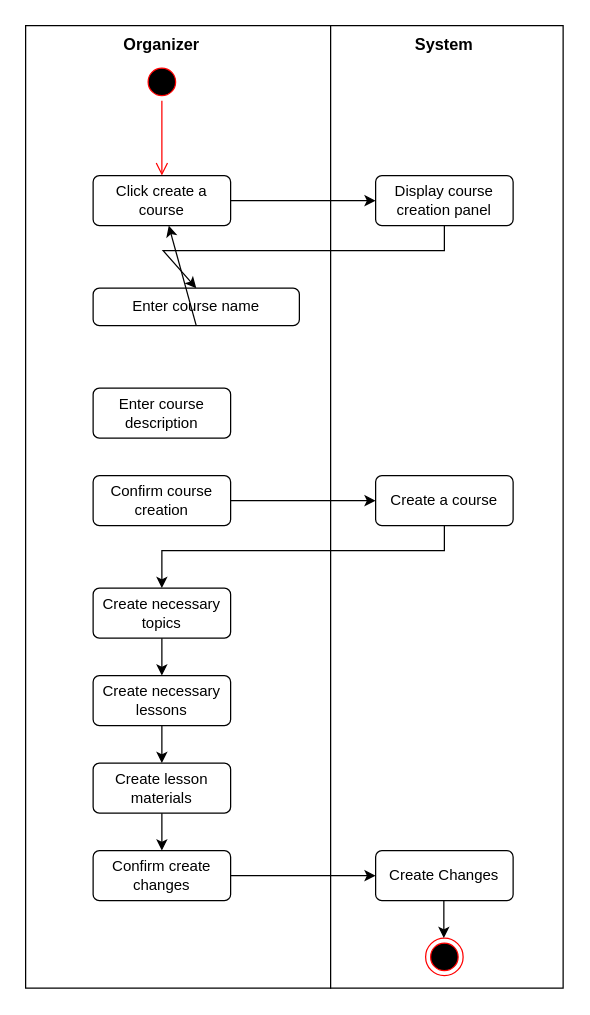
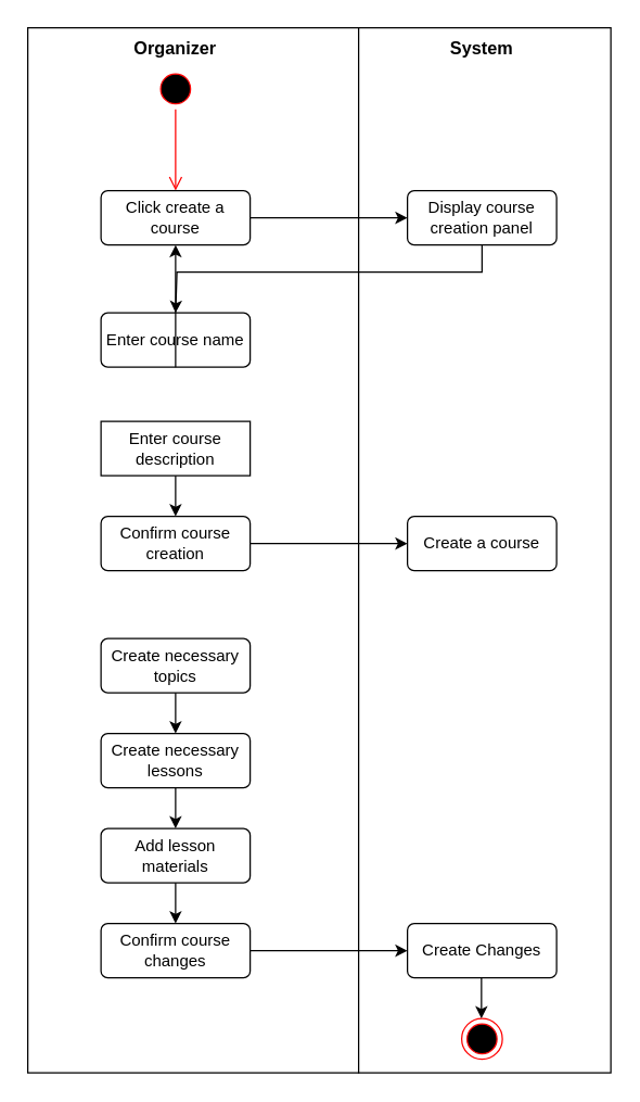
- <mxCell id="18" value="Enter course name" style="html=1;align=center;verticalAlign=middle;rounded=1;absoluteArcSize=1;arcSize=10;dashed=0;whiteSpace=wrap;" parent="1" vertex="1"><mxGeometry x="74" y="230" width="165" height="30" as="geometry" /></mxCell>
+ <mxCell id="18" value="Enter course name" style="html=1;align=center;verticalAlign=middle;rounded=1;absoluteArcSize=1;arcSize=10;dashed=0;whiteSpace=wrap;" parent="1" vertex="1"><mxGeometry x="74" y="230" width="110" height="40" as="geometry" /></mxCell>
- <mxCell id="19" value="Enter course description" style="html=1;align=center;verticalAlign=middle;rounded=1;absoluteArcSize=1;arcSize=10;dashed=0;whiteSpace=wrap;" parent="1" vertex="1"><mxGeometry x="74" y="310" width="110" height="40" as="geometry" /></mxCell>
+ <mxCell id="19" value="Enter course description" style="html=1;align=center;verticalAlign=middle;absoluteArcSize=1;arcSize=10;dashed=0;whiteSpace=wrap;rounded=0;" parent="1" vertex="1"><mxGeometry x="74" y="310" width="110" height="40" as="geometry" /></mxCell>
+ <mxCell id="22" value="" style="endArrow=classic;html=1;rounded=0;exitX=0.5;exitY=1;exitDx=0;exitDy=0;entryX=0.5;entryY=0;entryDx=0;entryDy=0;" parent="1" source="19" target="21" edge="1"><mxGeometry width="50" height="50" relative="1" as="geometry"><mxPoint x="130" y="370" as="sourcePoint" /><mxPoint x="180" y="320" as="targetPoint" /></mxGeometry></mxCell>
- <mxCell id="7" value="" style="endArrow=classic;html=1;rounded=0;entryX=0.5;entryY=0;entryDx=0;entryDy=0;exitX=0.5;exitY=1;exitDx=0;exitDy=0;" parent="1" source="10" target="23" edge="1"><mxGeometry width="50" height="50" relative="1" as="geometry"><mxPoint x="90" y="480" as="sourcePoint" /><mxPoint x="140" y="430" as="targetPoint" /><Array as="points"><mxPoint x="355" y="440" /><mxPoint x="129" y="440" /></Array></mxGeometry></mxCell>
- <mxCell id="26" value="Create lesson materials" style="html=1;align=center;verticalAlign=middle;rounded=1;absoluteArcSize=1;arcSize=10;dashed=0;whiteSpace=wrap;" parent="1" vertex="1"><mxGeometry x="74" y="610" width="110" height="40" as="geometry" /></mxCell>
+ <mxCell id="26" value="Add lesson materials" style="html=1;align=center;verticalAlign=middle;rounded=1;absoluteArcSize=1;arcSize=10;dashed=0;whiteSpace=wrap;" parent="1" vertex="1"><mxGeometry x="74" y="610" width="110" height="40" as="geometry" /></mxCell>
- <mxCell id="28" value="Confirm create changes" style="html=1;align=center;verticalAlign=middle;rounded=1;absoluteArcSize=1;arcSize=10;dashed=0;whiteSpace=wrap;" parent="1" vertex="1"><mxGeometry x="74" y="680" width="110" height="40" as="geometry" /></mxCell>
+ <mxCell id="28" value="Confirm course changes" style="html=1;align=center;verticalAlign=middle;rounded=1;absoluteArcSize=1;arcSize=10;dashed=0;whiteSpace=wrap;" parent="1" vertex="1"><mxGeometry x="74" y="680" width="110" height="40" as="geometry" /></mxCell>
